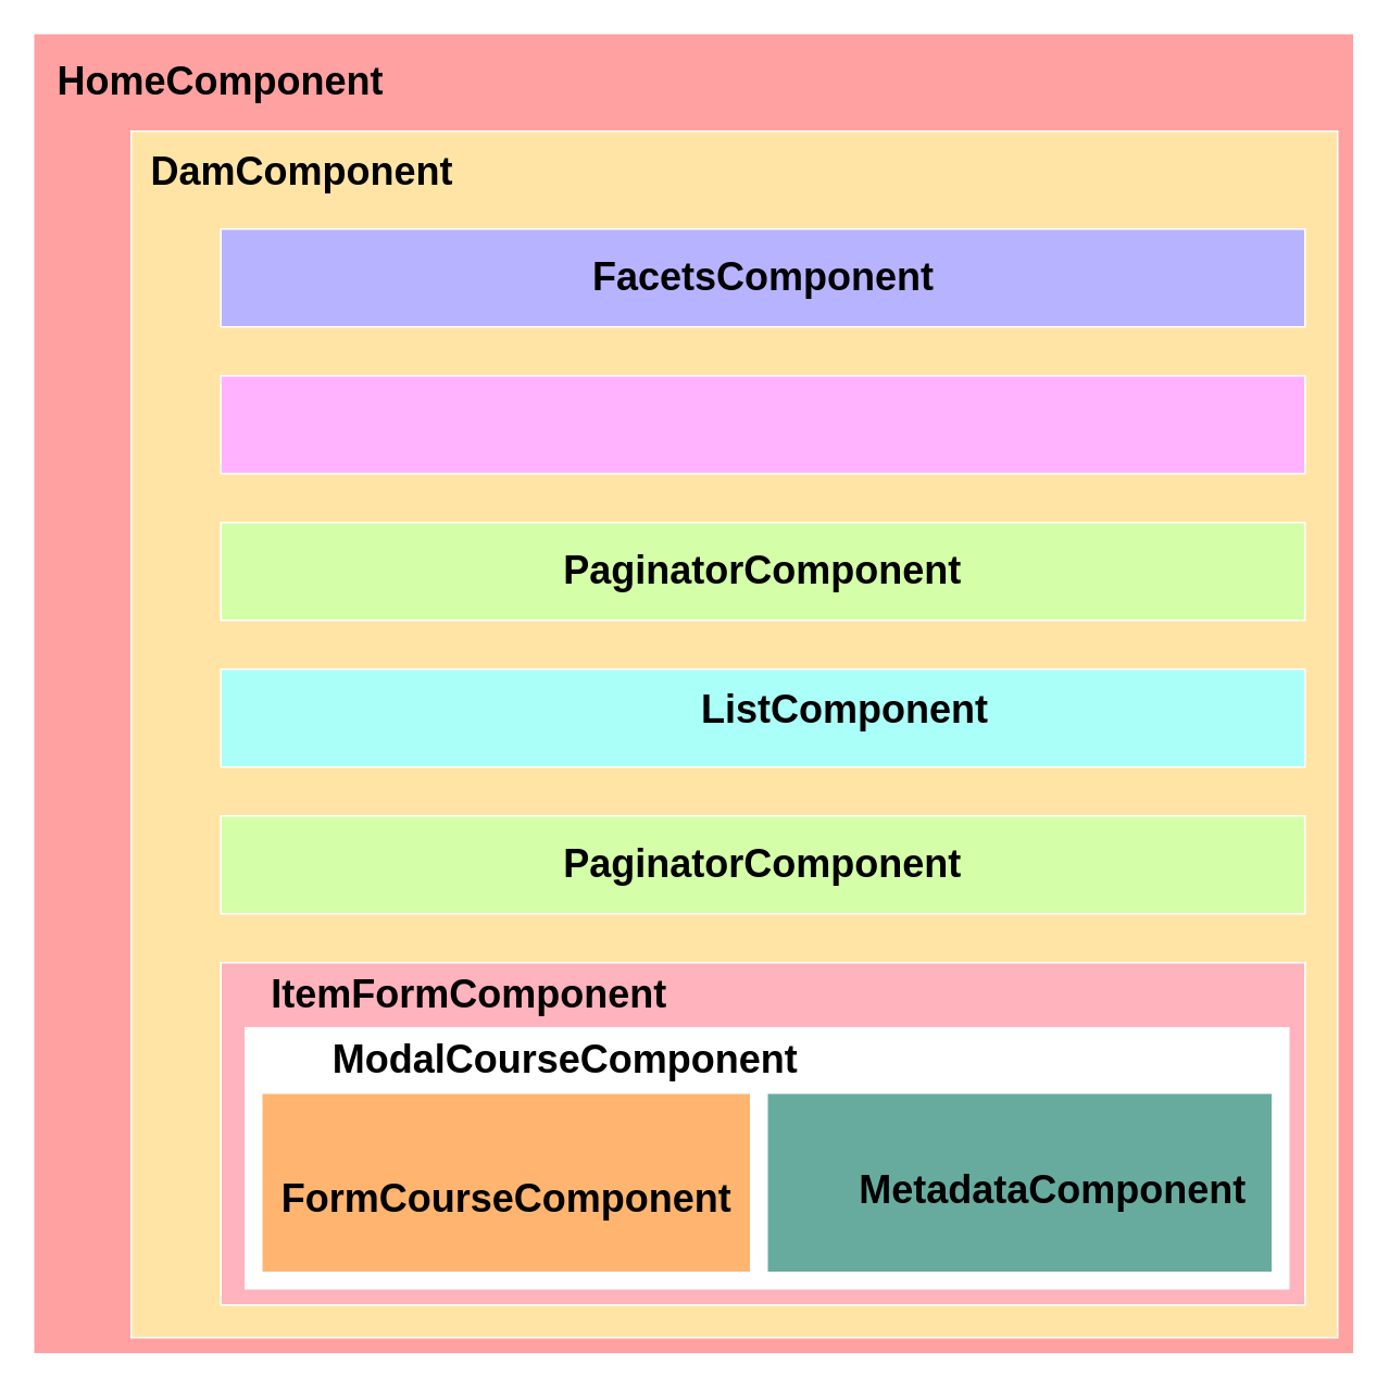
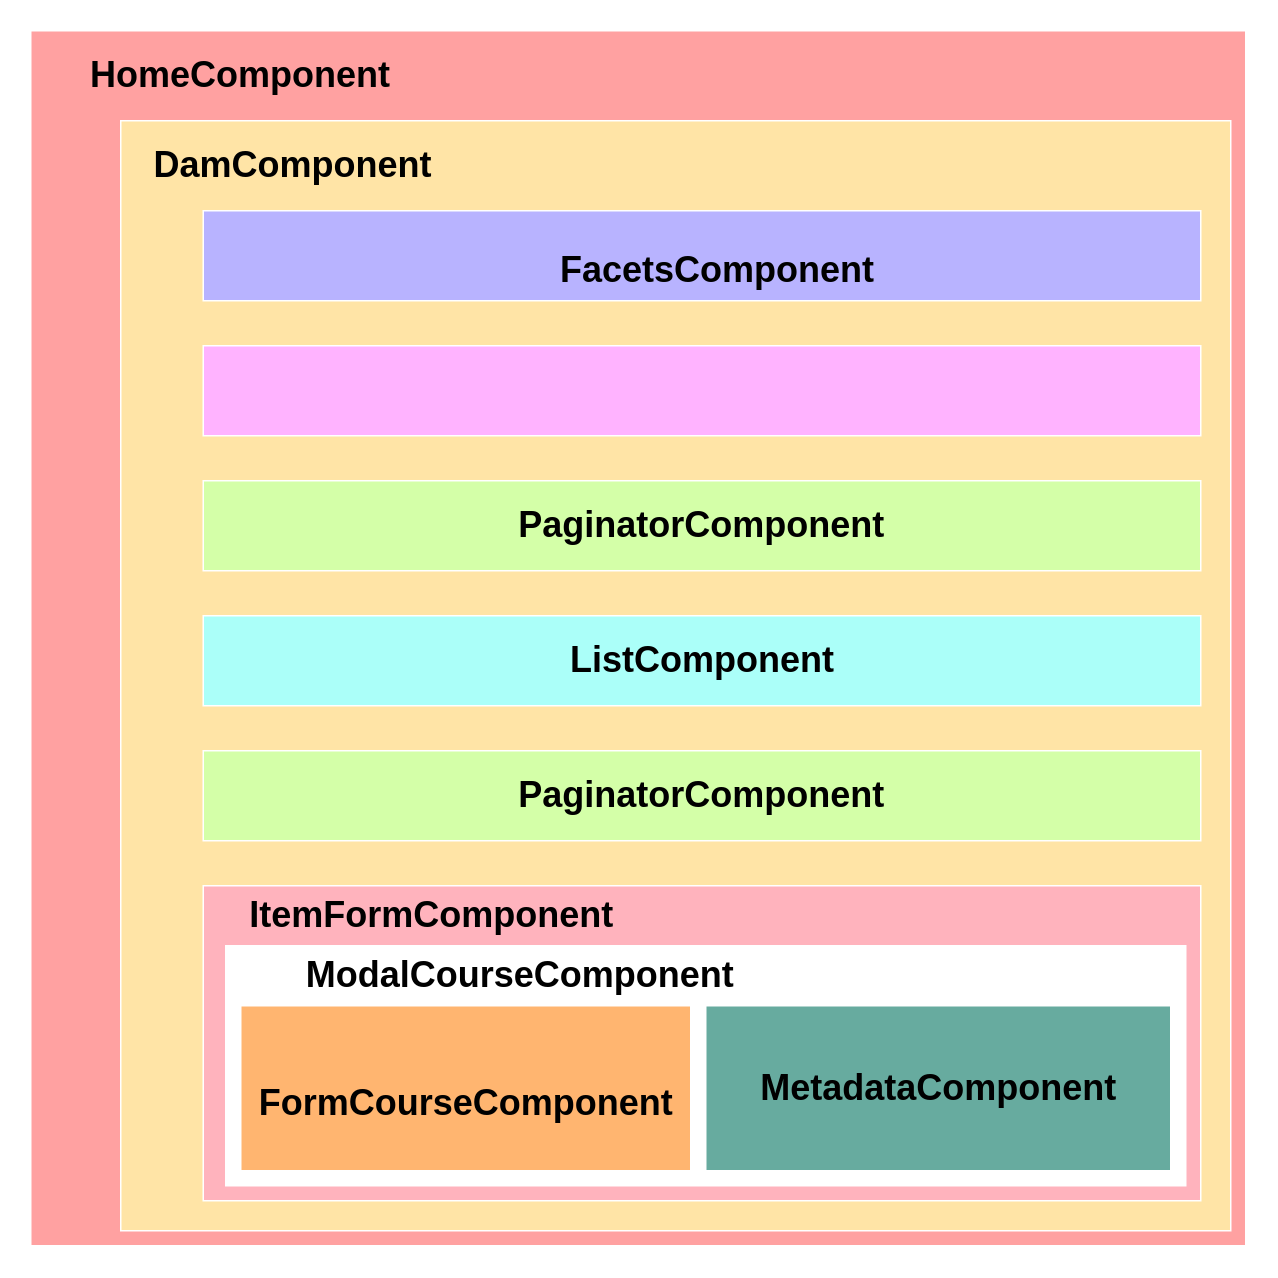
- <mxCell id="4" value="&lt;font style=&quot;font-size: 24px&quot;&gt;&lt;b&gt;HomeComponent&lt;/b&gt;&lt;/font&gt;" style="text;html=1;strokeColor=none;fillColor=none;align=center;verticalAlign=middle;whiteSpace=wrap;rounded=0;" vertex="1" parent="1"><mxGeometry x="40" y="40" width="190" height="20" as="geometry" /></mxCell>
+ <mxCell id="4" value="&lt;font style=&quot;font-size: 24px&quot;&gt;&lt;b&gt;HomeComponent&lt;/b&gt;&lt;/font&gt;" style="text;html=1;strokeColor=none;fillColor=none;align=center;verticalAlign=middle;whiteSpace=wrap;rounded=0;" vertex="1" parent="1"><mxGeometry x="65" y="40" width="190" height="20" as="geometry" /></mxCell>
- <mxCell id="5" value="&lt;font style=&quot;font-size: 24px&quot;&gt;&lt;b&gt;DamComponent&lt;/b&gt;&lt;/font&gt;" style="text;html=1;strokeColor=none;fillColor=none;align=center;verticalAlign=middle;whiteSpace=wrap;rounded=0;" vertex="1" parent="1"><mxGeometry x="90" y="95" width="190" height="20" as="geometry" /></mxCell>
+ <mxCell id="5" value="&lt;font style=&quot;font-size: 24px&quot;&gt;&lt;b&gt;DamComponent&lt;/b&gt;&lt;/font&gt;" style="text;html=1;strokeColor=none;fillColor=none;align=center;verticalAlign=middle;whiteSpace=wrap;rounded=0;" vertex="1" parent="1"><mxGeometry x="100" y="100" width="190" height="20" as="geometry" /></mxCell>
- <mxCell id="7" value="&lt;font style=&quot;font-size: 24px&quot;&gt;&lt;b&gt;FacetsComponent&lt;/b&gt;&lt;/font&gt;" style="text;html=1;strokeColor=none;fillColor=none;align=center;verticalAlign=middle;whiteSpace=wrap;rounded=0;" vertex="1" parent="1"><mxGeometry x="372.5" y="160" width="190" height="20" as="geometry" /></mxCell>
+ <mxCell id="7" value="&lt;font style=&quot;font-size: 24px&quot;&gt;&lt;b&gt;FacetsComponent&lt;/b&gt;&lt;/font&gt;" style="text;html=1;strokeColor=none;fillColor=none;align=center;verticalAlign=middle;whiteSpace=wrap;rounded=0;" vertex="1" parent="1"><mxGeometry x="382.5" y="170" width="190" height="20" as="geometry" /></mxCell>
- <mxCell id="12" value="&lt;font style=&quot;font-size: 24px&quot;&gt;&lt;b&gt;ListComponent&lt;/b&gt;&lt;/font&gt;" style="text;html=1;strokeColor=none;fillColor=none;align=center;verticalAlign=middle;whiteSpace=wrap;rounded=0;" vertex="1" parent="1"><mxGeometry x="422.5" y="425" width="190" height="20" as="geometry" /></mxCell>
+ <mxCell id="12" value="&lt;font style=&quot;font-size: 24px&quot;&gt;&lt;b&gt;ListComponent&lt;/b&gt;&lt;/font&gt;" style="text;html=1;strokeColor=none;fillColor=none;align=center;verticalAlign=middle;whiteSpace=wrap;rounded=0;" vertex="1" parent="1"><mxGeometry x="372.5" y="430" width="190" height="20" as="geometry" /></mxCell>
- <mxCell id="23" value="&lt;font style=&quot;font-size: 24px&quot;&gt;&lt;b&gt;MetadataComponent&lt;/b&gt;&lt;/font&gt;" style="text;html=1;strokeColor=none;fillColor=none;align=center;verticalAlign=middle;whiteSpace=wrap;rounded=0;" vertex="1" parent="1"><mxGeometry x="522.5" y="720" width="245" height="20" as="geometry" /></mxCell>
+ <mxCell id="23" value="&lt;font style=&quot;font-size: 24px&quot;&gt;&lt;b&gt;MetadataComponent&lt;/b&gt;&lt;/font&gt;" style="text;html=1;strokeColor=none;fillColor=none;align=center;verticalAlign=middle;whiteSpace=wrap;rounded=0;" vertex="1" parent="1"><mxGeometry x="502.5" y="715" width="245" height="20" as="geometry" /></mxCell>
